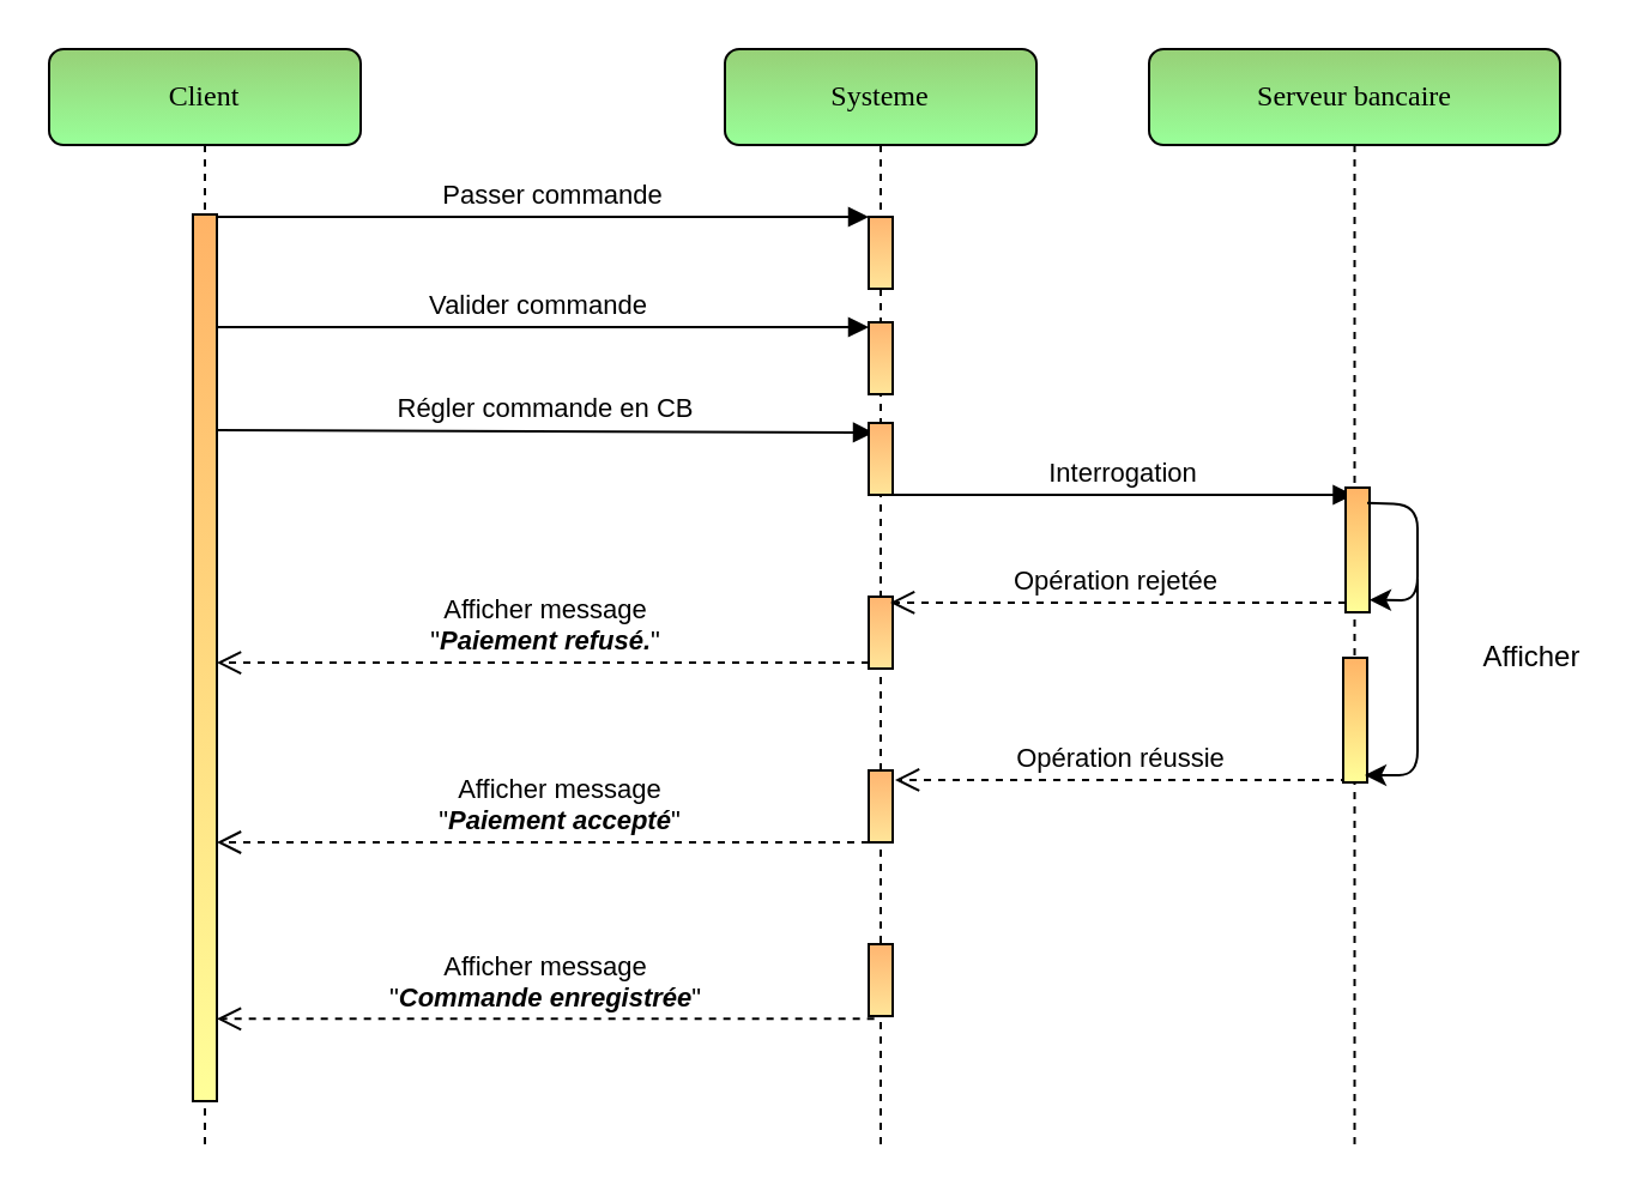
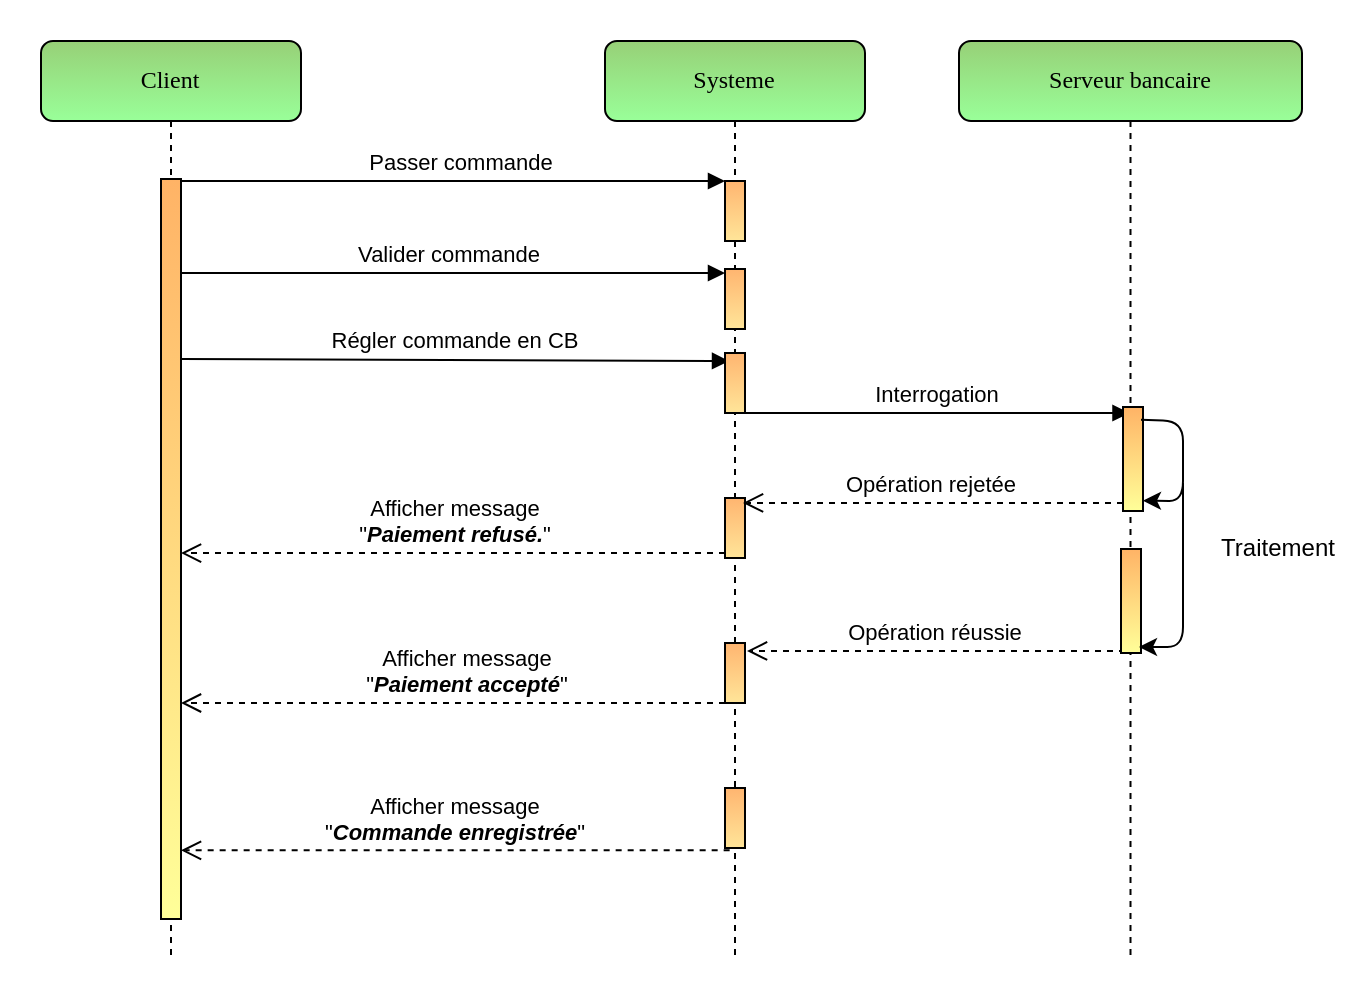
- <mxCell id="20" value="Afficher" style="text;html=1;strokeColor=none;fillColor=none;align=center;verticalAlign=middle;whiteSpace=wrap;rounded=0;shadow=0;glass=0;labelBackgroundColor=none;" parent="16" vertex="1"><mxGeometry x="139.5" y="244" width="40" height="20" as="geometry" /></mxCell>
+ <mxCell id="20" value="Traitement" style="text;html=1;strokeColor=none;fillColor=none;align=center;verticalAlign=middle;whiteSpace=wrap;rounded=0;shadow=0;glass=0;labelBackgroundColor=none;" parent="16" vertex="1"><mxGeometry x="139.5" y="244" width="40" height="20" as="geometry" /></mxCell>
